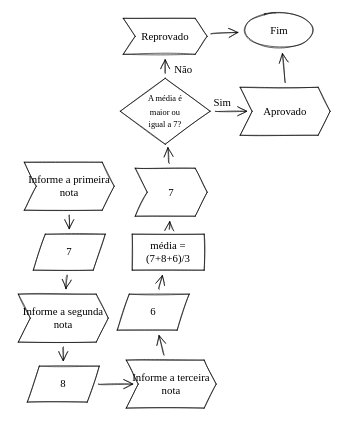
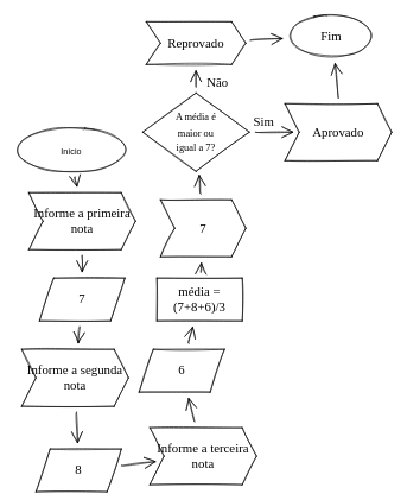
+ <mxCell id="3" value="&lt;span style=&quot;font-family: &amp;#34;helvetica&amp;#34; ; font-size: 12px&quot;&gt;Início&lt;/span&gt;" style="ellipse;whiteSpace=wrap;html=1;sketch=1;hachureGap=4;pointerEvents=0;fontFamily=Architects Daughter;fontSource=https%3A%2F%2Ffonts.googleapis.com%2Fcss%3Ffamily%3DArchitects%2BDaughter;fontSize=18;" vertex="1" parent="1"><mxGeometry x="20" y="180" width="160" height="60" as="geometry" /></mxCell>
+ <mxCell id="2" value="" style="edgeStyle=none;curved=1;rounded=0;sketch=1;hachureGap=4;orthogonalLoop=1;jettySize=auto;html=1;fontFamily=Architects Daughter;fontSource=https%3A%2F%2Ffonts.googleapis.com%2Fcss%3Ffamily%3DArchitects%2BDaughter;fontSize=18;endArrow=open;startSize=14;endSize=14;sourcePerimeterSpacing=8;targetPerimeterSpacing=8;" edge="1" parent="1" source="3" target="5"><mxGeometry relative="1" as="geometry" /></mxCell>
- <mxCell id="11" value="8" style="shape=parallelogram;perimeter=parallelogramPerimeter;whiteSpace=wrap;html=1;fixedSize=1;sketch=1;hachureGap=4;pointerEvents=0;fontFamily=Architects Daughter;fontSource=https%3A%2F%2Ffonts.googleapis.com%2Fcss%3Ffamily%3DArchitects%2BDaughter;fontSize=18;" vertex="1" parent="1"><mxGeometry x="45" y="610" width="120" height="60" as="geometry" /></mxCell>
+ <mxCell id="11" value="8" style="shape=parallelogram;perimeter=parallelogramPerimeter;whiteSpace=wrap;html=1;fixedSize=1;sketch=1;hachureGap=4;pointerEvents=0;fontFamily=Architects Daughter;fontSource=https%3A%2F%2Ffonts.googleapis.com%2Fcss%3Ffamily%3DArchitects%2BDaughter;fontSize=18;" vertex="1" parent="1"><mxGeometry x="50" y="630" width="120" height="60" as="geometry" /></mxCell>
